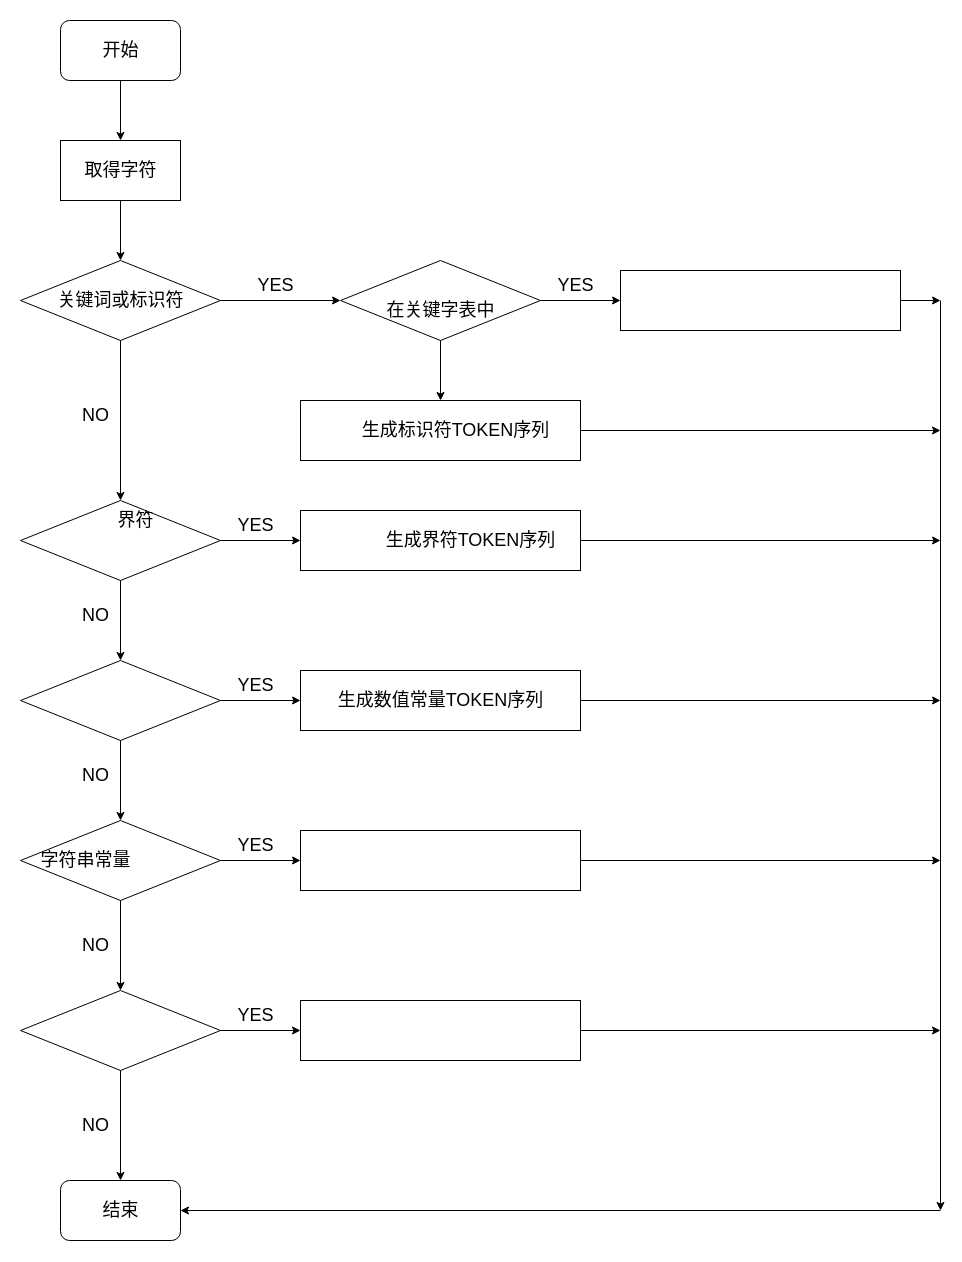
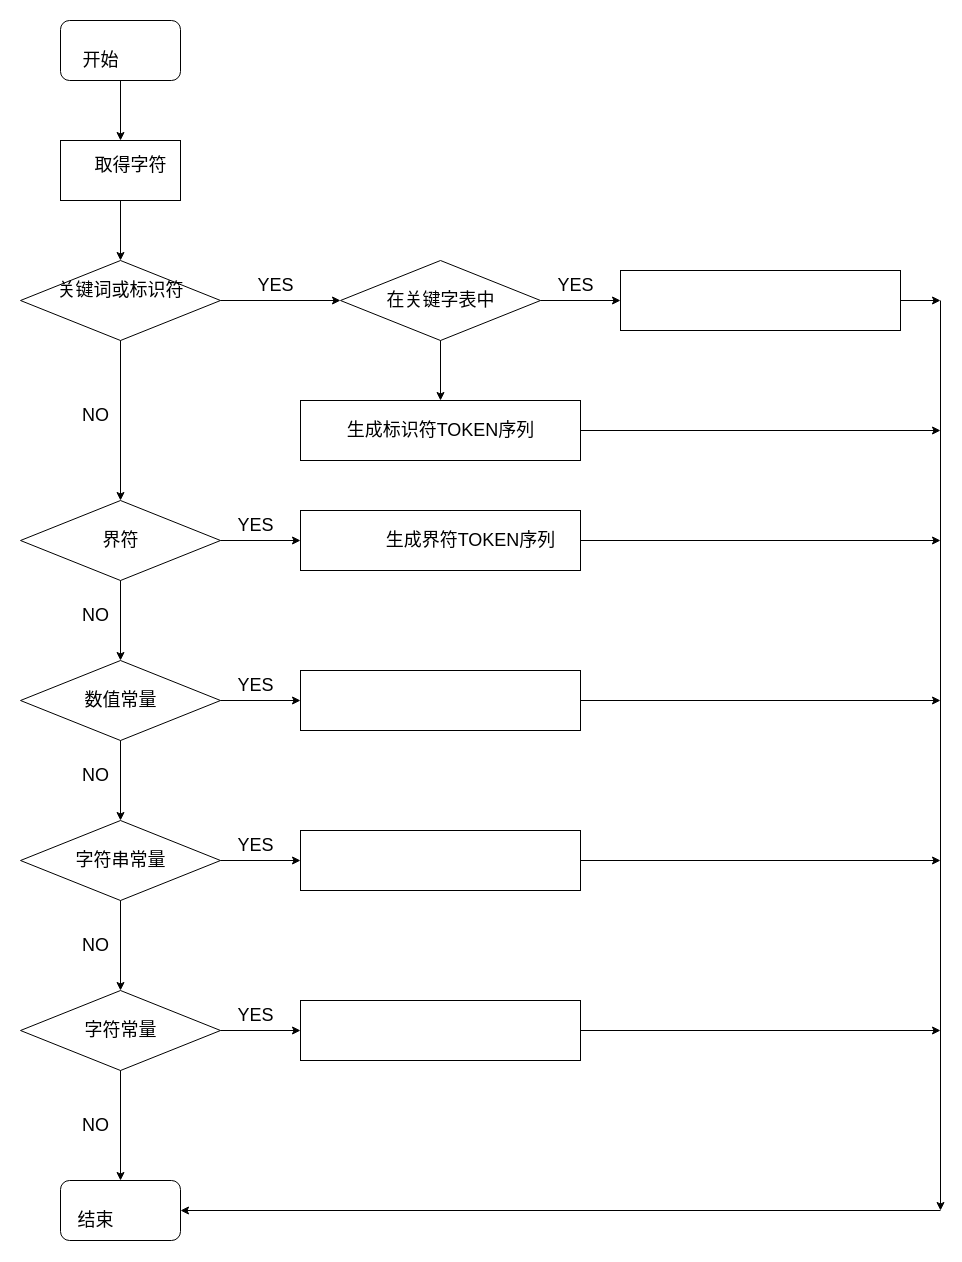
- <mxCell id="3" value="&lt;font style=&quot;font-size: 18px&quot;&gt;开始&lt;br&gt;&lt;/font&gt;" style="text;html=1;resizable=0;autosize=1;align=center;verticalAlign=middle;points=[];fillColor=none;strokeColor=none;rounded=0;" vertex="1" parent="1"><mxGeometry x="95" y="40" width="50" height="20" as="geometry" /></mxCell>
+ <mxCell id="3" value="&lt;font style=&quot;font-size: 18px&quot;&gt;开始&lt;br&gt;&lt;/font&gt;" style="text;html=1;resizable=0;autosize=1;align=center;verticalAlign=middle;points=[];fillColor=none;strokeColor=none;rounded=0;" vertex="1" parent="1"><mxGeometry x="75" y="50" width="50" height="20" as="geometry" /></mxCell>
- <mxCell id="5" value="取得字符" style="text;html=1;resizable=0;autosize=1;align=center;verticalAlign=middle;points=[];fillColor=none;strokeColor=none;rounded=0;fontSize=18;" vertex="1" parent="1"><mxGeometry x="75" y="155" width="90" height="30" as="geometry" /></mxCell>
+ <mxCell id="5" value="取得字符" style="text;html=1;resizable=0;autosize=1;align=center;verticalAlign=middle;points=[];fillColor=none;strokeColor=none;rounded=0;fontSize=18;" vertex="1" parent="1"><mxGeometry x="85" y="150" width="90" height="30" as="geometry" /></mxCell>
- <mxCell id="7" value="关键词或标识符" style="text;html=1;resizable=0;autosize=1;align=center;verticalAlign=middle;points=[];fillColor=none;strokeColor=none;rounded=0;fontSize=18;" vertex="1" parent="1"><mxGeometry x="50" y="285" width="140" height="30" as="geometry" /></mxCell>
+ <mxCell id="7" value="关键词或标识符" style="text;html=1;resizable=0;autosize=1;align=center;verticalAlign=middle;points=[];fillColor=none;strokeColor=none;rounded=0;fontSize=18;" vertex="1" parent="1"><mxGeometry x="50" y="275" width="140" height="30" as="geometry" /></mxCell>
- <mxCell id="9" value="在关键字表中" style="text;html=1;resizable=0;autosize=1;align=center;verticalAlign=middle;points=[];fillColor=none;strokeColor=none;rounded=0;fontSize=18;" vertex="1" parent="1"><mxGeometry x="380" y="295" width="120" height="30" as="geometry" /></mxCell>
+ <mxCell id="9" value="在关键字表中" style="text;html=1;resizable=0;autosize=1;align=center;verticalAlign=middle;points=[];fillColor=none;strokeColor=none;rounded=0;fontSize=18;" vertex="1" parent="1"><mxGeometry x="380" y="285" width="120" height="30" as="geometry" /></mxCell>
- <mxCell id="20" value="生成标识符TOKEN序列" style="text;html=1;resizable=0;autosize=1;align=center;verticalAlign=middle;points=[];fillColor=none;strokeColor=none;rounded=0;fontSize=18;" vertex="1" parent="1"><mxGeometry x="355" y="415" width="200" height="30" as="geometry" /></mxCell>
+ <mxCell id="20" value="生成标识符TOKEN序列" style="text;html=1;resizable=0;autosize=1;align=center;verticalAlign=middle;points=[];fillColor=none;strokeColor=none;rounded=0;fontSize=18;" vertex="1" parent="1"><mxGeometry x="340" y="415" width="200" height="30" as="geometry" /></mxCell>
- <mxCell id="11" value="界符" style="text;html=1;resizable=0;autosize=1;align=center;verticalAlign=middle;points=[];fillColor=none;strokeColor=none;rounded=0;fontSize=18;" vertex="1" parent="1"><mxGeometry x="110" y="505" width="50" height="30" as="geometry" /></mxCell>
+ <mxCell id="11" value="界符" style="text;html=1;resizable=0;autosize=1;align=center;verticalAlign=middle;points=[];fillColor=none;strokeColor=none;rounded=0;fontSize=18;" vertex="1" parent="1"><mxGeometry x="95" y="525" width="50" height="30" as="geometry" /></mxCell>
+ <mxCell id="13" value="数值常量" style="text;html=1;resizable=0;autosize=1;align=center;verticalAlign=middle;points=[];fillColor=none;strokeColor=none;rounded=0;fontSize=18;" vertex="1" parent="1"><mxGeometry x="75" y="685" width="90" height="30" as="geometry" /></mxCell>
- <mxCell id="22" value="生成数值常量TOKEN序列" style="text;html=1;resizable=0;autosize=1;align=center;verticalAlign=middle;points=[];fillColor=none;strokeColor=none;rounded=0;fontSize=18;" vertex="1" parent="1"><mxGeometry x="330" y="685" width="220" height="30" as="geometry" /></mxCell>
- <mxCell id="15" value="字符串常量" style="text;html=1;resizable=0;autosize=1;align=center;verticalAlign=middle;points=[];fillColor=none;strokeColor=none;rounded=0;fontSize=18;" vertex="1" parent="1"><mxGeometry x="30" y="845" width="110" height="30" as="geometry" /></mxCell>
+ <mxCell id="15" value="字符串常量" style="text;html=1;resizable=0;autosize=1;align=center;verticalAlign=middle;points=[];fillColor=none;strokeColor=none;rounded=0;fontSize=18;" vertex="1" parent="1"><mxGeometry x="65" y="845" width="110" height="30" as="geometry" /></mxCell>
+ <mxCell id="17" value="字符常量" style="text;html=1;resizable=0;autosize=1;align=center;verticalAlign=middle;points=[];fillColor=none;strokeColor=none;rounded=0;fontSize=18;" vertex="1" parent="1"><mxGeometry x="75" y="1015" width="90" height="30" as="geometry" /></mxCell>
- <mxCell id="28" value="&lt;font style=&quot;font-size: 18px&quot;&gt;结束&lt;br&gt;&lt;/font&gt;" style="text;html=1;resizable=0;autosize=1;align=center;verticalAlign=middle;points=[];fillColor=none;strokeColor=none;rounded=0;" vertex="1" parent="1"><mxGeometry x="95" y="1200" width="50" height="20" as="geometry" /></mxCell>
+ <mxCell id="28" value="&lt;font style=&quot;font-size: 18px&quot;&gt;结束&lt;br&gt;&lt;/font&gt;" style="text;html=1;resizable=0;autosize=1;align=center;verticalAlign=middle;points=[];fillColor=none;strokeColor=none;rounded=0;" vertex="1" parent="1"><mxGeometry x="70" y="1210" width="50" height="20" as="geometry" /></mxCell>
